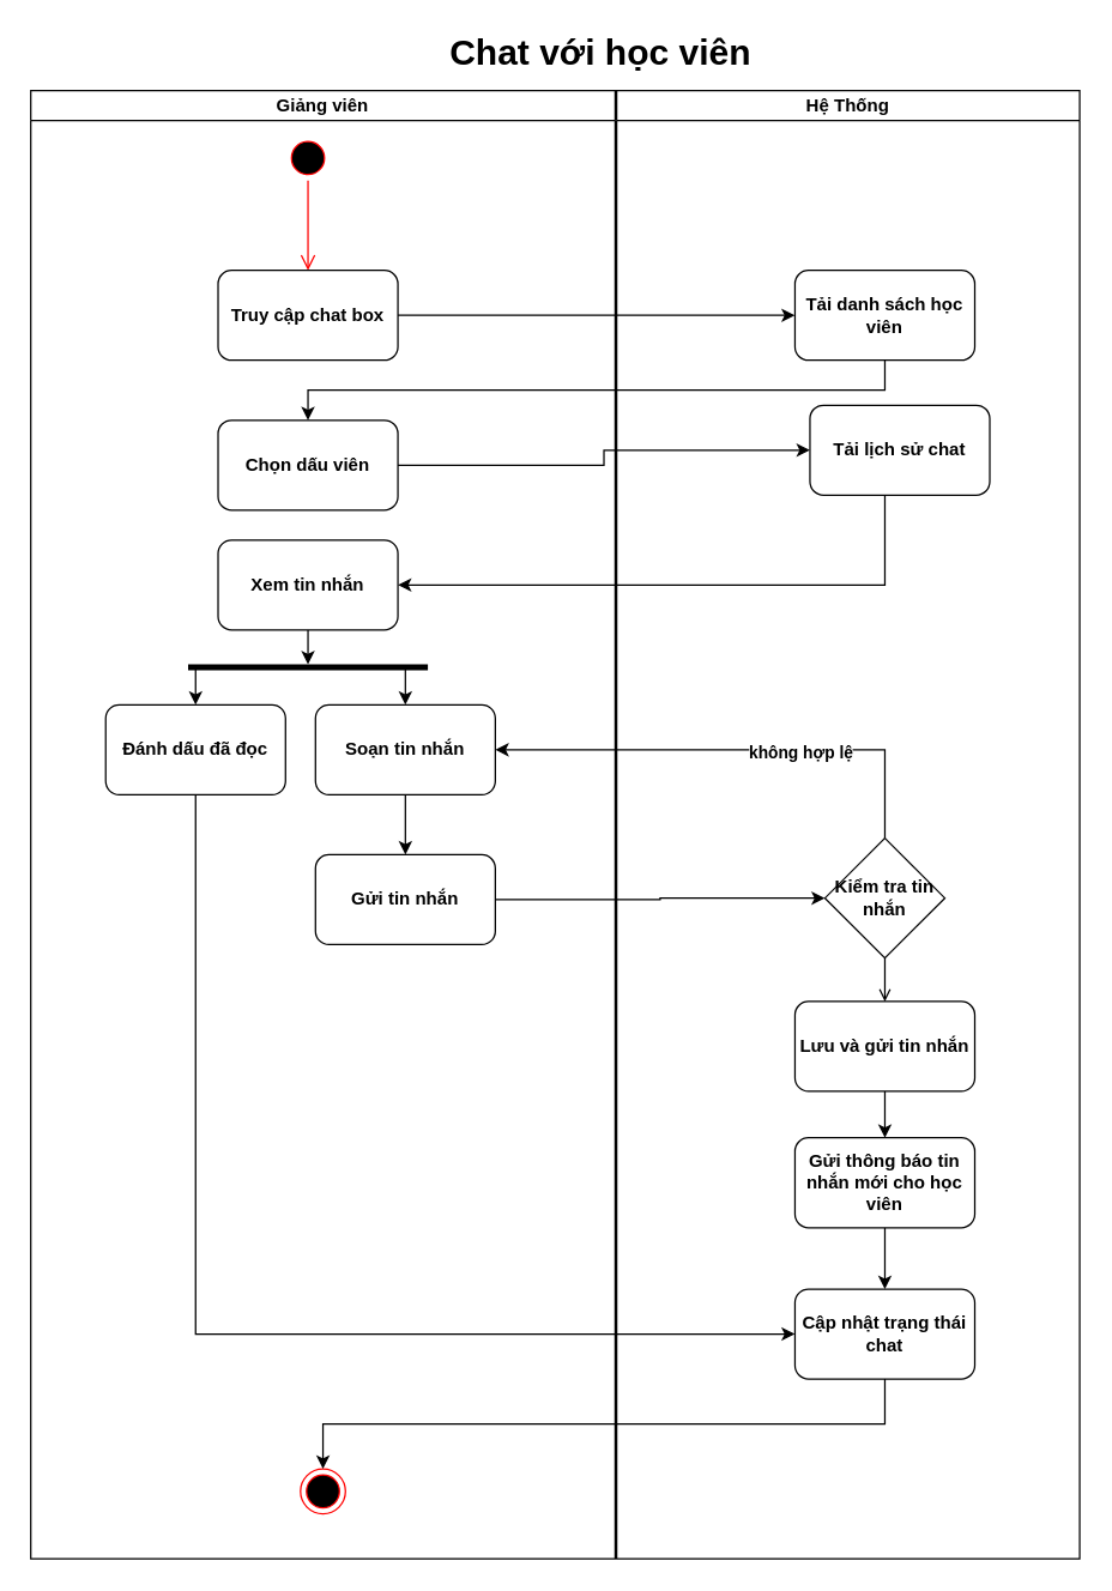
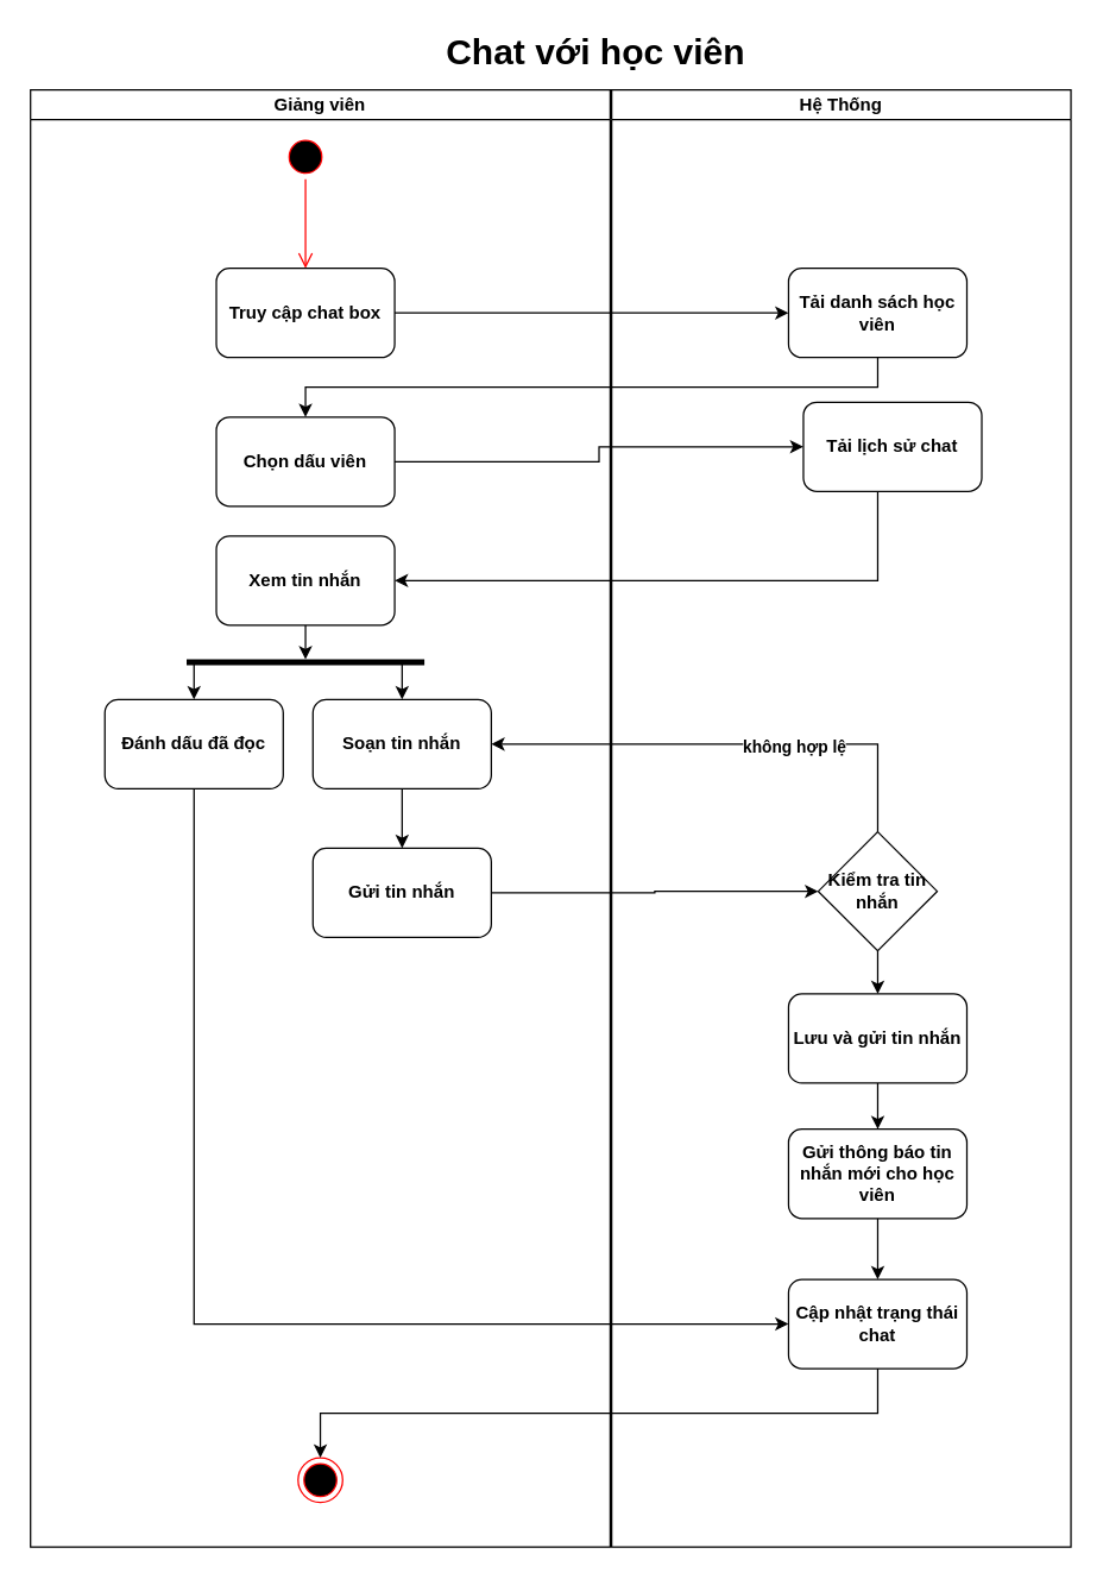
- <mxCell id="19" style="edgeStyle=orthogonalEdgeStyle;rounded=0;orthogonalLoop=1;jettySize=auto;html=1;fontStyle=1;endArrow=open;" edge="1" parent="16" source="20" target="22"><mxGeometry relative="1" as="geometry" /></mxCell>
+ <mxCell id="19" style="edgeStyle=orthogonalEdgeStyle;rounded=0;orthogonalLoop=1;jettySize=auto;html=1;fontStyle=1" edge="1" parent="16" source="20" target="22"><mxGeometry relative="1" as="geometry" /></mxCell>
